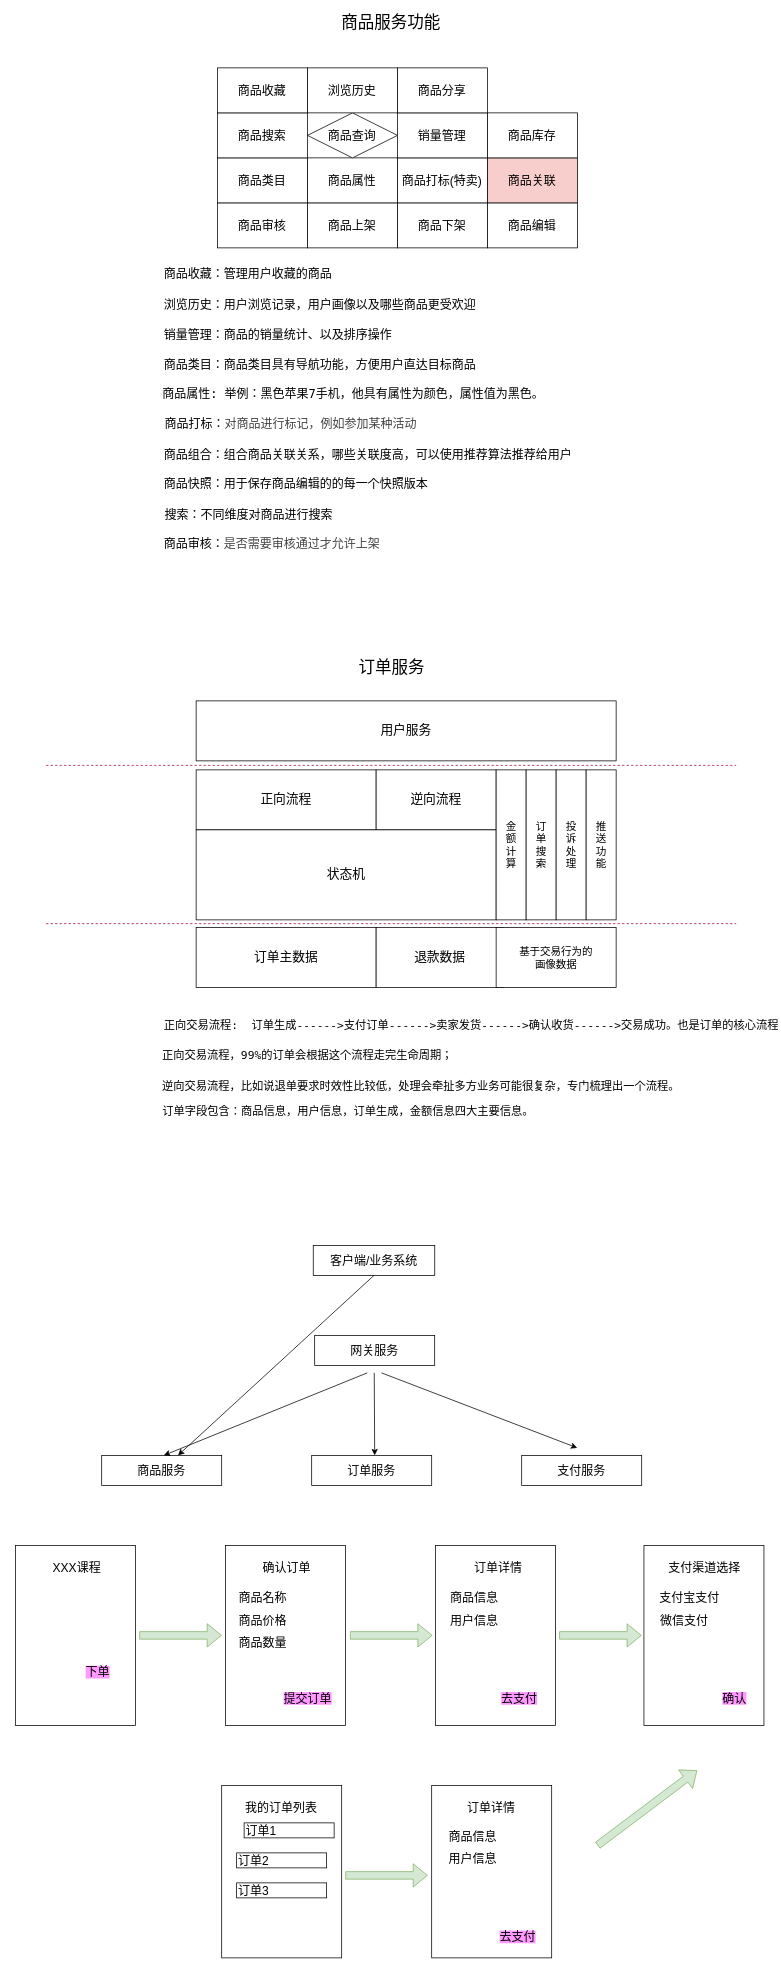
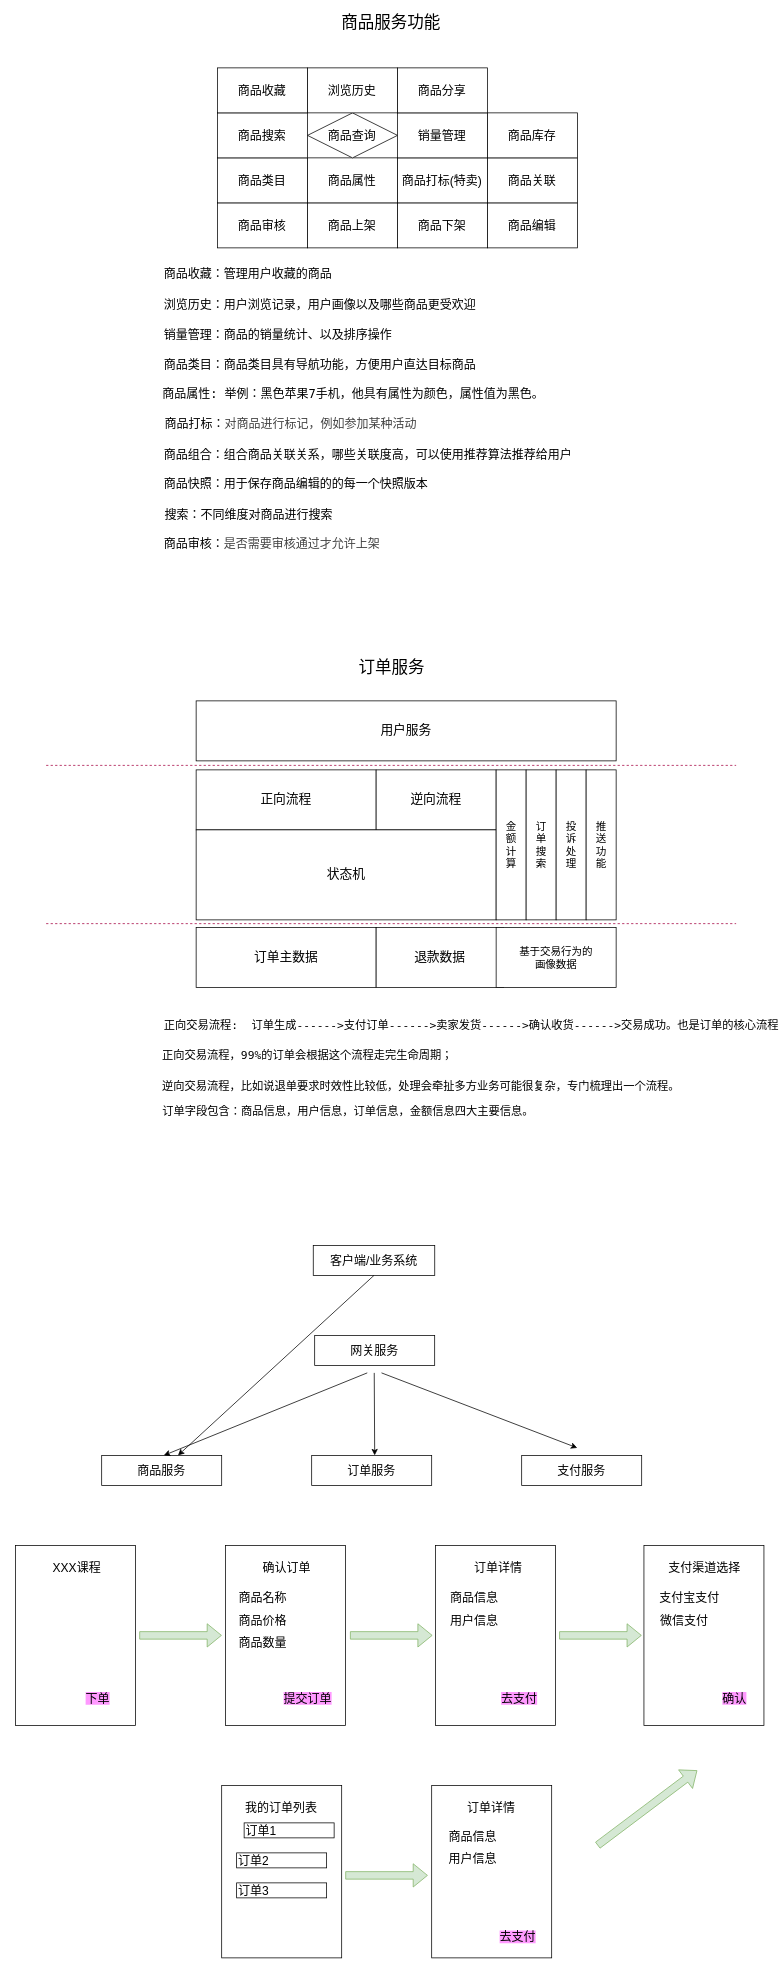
- <mxCell id="32" value="&lt;font style=&quot;font-size: 16px&quot;&gt;商品关联&lt;/font&gt;" style="rounded=0;whiteSpace=wrap;html=1;fontFamily=Helvetica;fontSize=22;fillColor=#f8cecc;" vertex="1" parent="1"><mxGeometry x="649.35" y="210" width="120" height="60" as="geometry" /></mxCell>
+ <mxCell id="32" value="&lt;font style=&quot;font-size: 16px&quot;&gt;商品关联&lt;/font&gt;" style="rounded=0;whiteSpace=wrap;html=1;fontFamily=Helvetica;fontSize=22;" vertex="1" parent="1"><mxGeometry x="649.35" y="210" width="120" height="60" as="geometry" /></mxCell>
- <mxCell id="17" value="&lt;pre&gt;订单字段包含：商品信息，用户信息，订单生成，金额信息四大主要信息。&lt;/pre&gt;" style="text;html=1;fontSize=15;fontFamily=Helvetica;" vertex="1" parent="1"><mxGeometry x="214.35" y="1450" width="400" height="30" as="geometry" /></mxCell>
+ <mxCell id="17" value="&lt;pre&gt;订单字段包含：商品信息，用户信息，订单信息，金额信息四大主要信息。&lt;/pre&gt;" style="text;html=1;fontSize=15;fontFamily=Helvetica;" vertex="1" parent="1"><mxGeometry x="214.35" y="1450" width="400" height="30" as="geometry" /></mxCell>
- <mxCell id="56" value="&lt;span style=&quot;background-color: rgb(255 , 153 , 255)&quot;&gt;下单&lt;/span&gt;" style="text;html=1;strokeColor=none;fillColor=none;align=center;verticalAlign=middle;whiteSpace=wrap;rounded=0;fontFamily=Helvetica;fontSize=16;" vertex="1" parent="1"><mxGeometry x="90.43" y="2219" width="80" height="20" as="geometry" /></mxCell>
+ <mxCell id="56" value="&lt;span style=&quot;background-color: rgb(255 , 153 , 255)&quot;&gt;下单&lt;/span&gt;" style="text;html=1;strokeColor=none;fillColor=none;align=center;verticalAlign=middle;whiteSpace=wrap;rounded=0;fontFamily=Helvetica;fontSize=16;" vertex="1" parent="1"><mxGeometry x="90.43" y="2254" width="80" height="20" as="geometry" /></mxCell>
